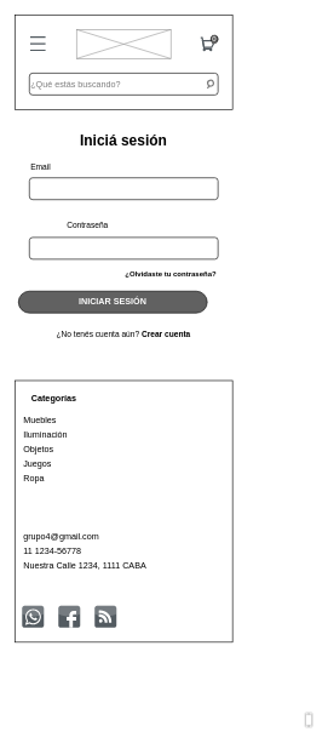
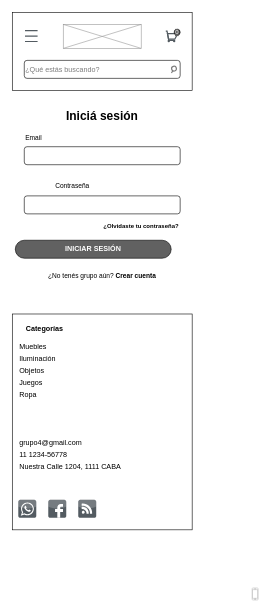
- <mxCell id="31" value="&lt;span style=&quot;font-size: 11px;&quot;&gt;¿No tenés cuenta aún?&lt;b&gt; Crear cuenta&lt;/b&gt;&lt;/span&gt;" style="text;html=1;strokeColor=none;fillColor=none;align=center;verticalAlign=middle;whiteSpace=wrap;rounded=0;fontSize=20;" parent="1" vertex="1"><mxGeometry x="40" y="440" width="260" height="30" as="geometry" /></mxCell>
+ <mxCell id="31" value="&lt;span style=&quot;font-size: 11px;&quot;&gt;¿No tenés grupo aún?&lt;b&gt; Crear cuenta&lt;/b&gt;&lt;/span&gt;" style="text;html=1;strokeColor=none;fillColor=none;align=center;verticalAlign=middle;whiteSpace=wrap;rounded=0;fontSize=20;" parent="1" vertex="1"><mxGeometry x="40" y="440" width="260" height="30" as="geometry" /></mxCell>
- <mxCell id="22" value="Nuestra Calle 1234, 1111 CABA" style="text;html=1;strokeColor=none;fillColor=none;align=left;verticalAlign=middle;whiteSpace=wrap;rounded=0;" parent="13" vertex="1"><mxGeometry x="10" y="250" width="199" height="10" as="geometry" /></mxCell>
+ <mxCell id="22" value="Nuestra Calle 1204, 1111 CABA" style="text;html=1;strokeColor=none;fillColor=none;align=left;verticalAlign=middle;whiteSpace=wrap;rounded=0;" parent="13" vertex="1"><mxGeometry x="10" y="250" width="199" height="10" as="geometry" /></mxCell>
